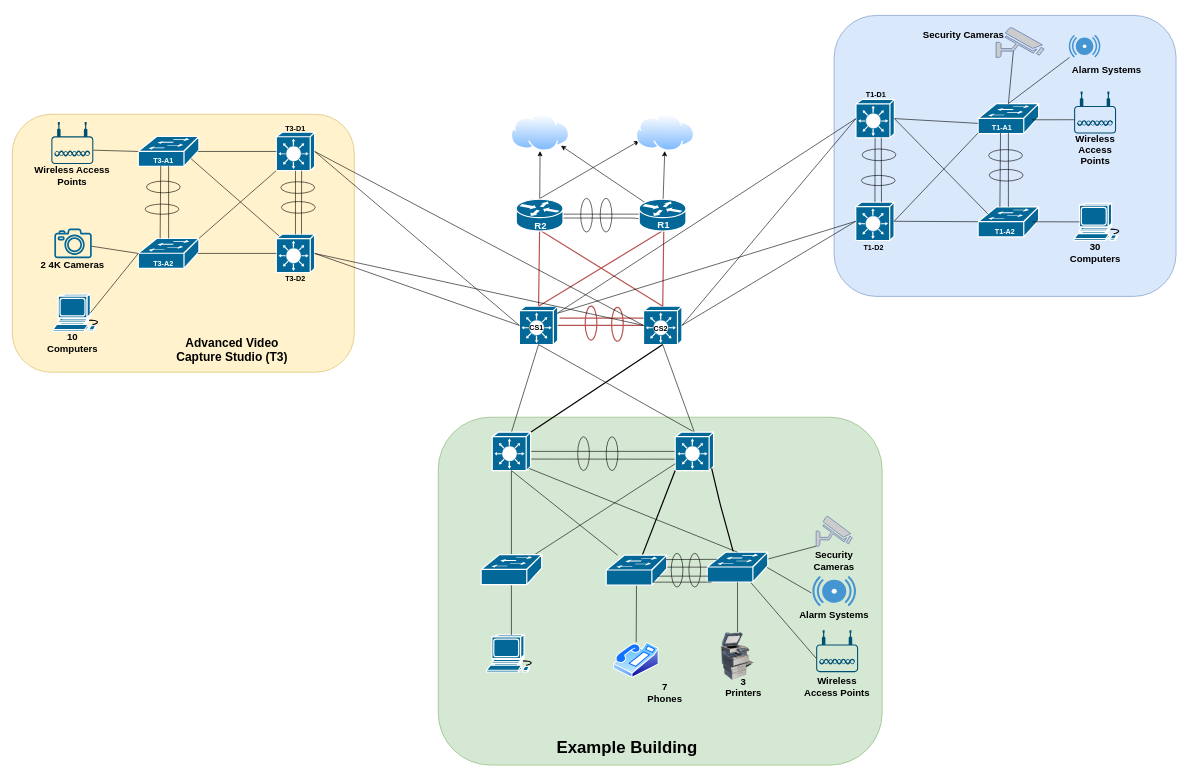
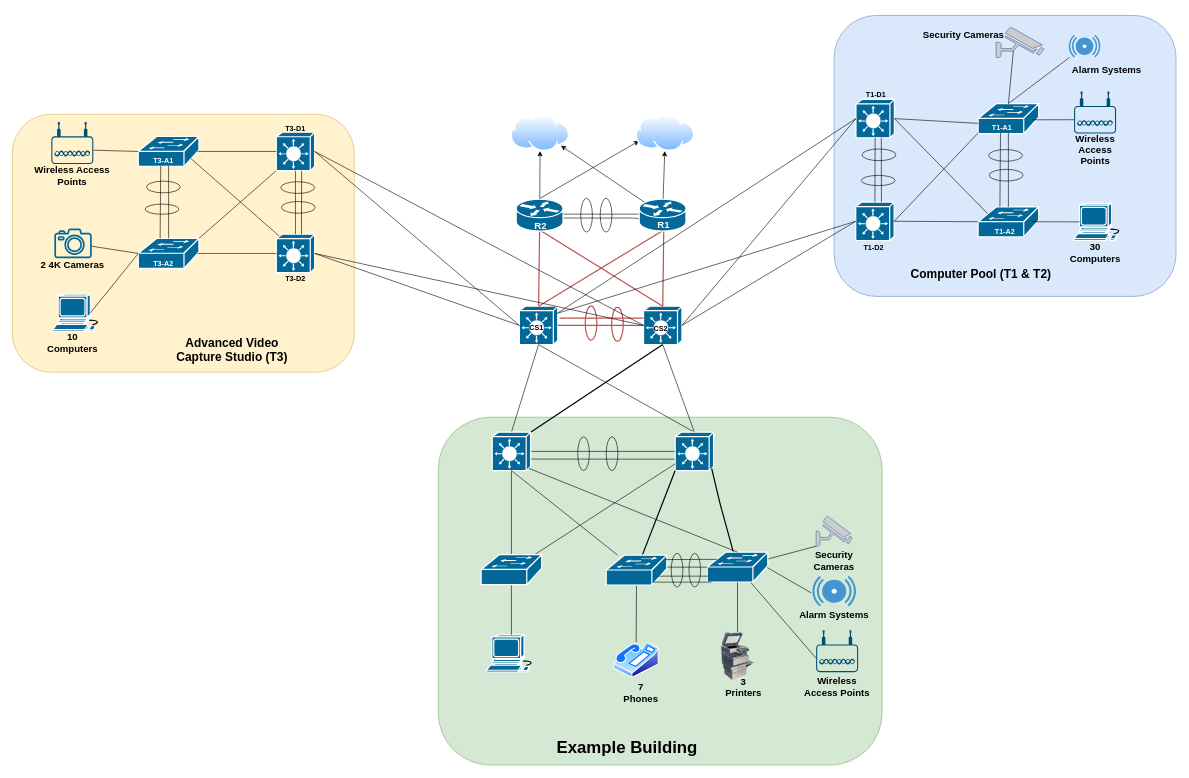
+ <mxCell id="120" value="Computer Pool (T1 &amp;amp; T2)" style="text;html=1;strokeColor=none;fillColor=none;align=center;verticalAlign=middle;whiteSpace=wrap;rounded=0;fontSize=20;fontStyle=1" parent="1" vertex="1"><mxGeometry x="1510" y="418.4" width="250" height="75.2" as="geometry" /></mxCell>
- <mxCell id="14" value="&lt;font color=&quot;#000000&quot; style=&quot;font-size: 16px;&quot;&gt;&lt;b style=&quot;font-size: 16px;&quot;&gt;7 Phones&lt;br style=&quot;font-size: 16px;&quot;&gt;&lt;/b&gt;&lt;/font&gt;" style="text;html=1;strokeColor=none;fillColor=none;align=center;verticalAlign=middle;whiteSpace=wrap;rounded=0;fontSize=16;" parent="1" vertex="1"><mxGeometry x="1077.97" y="1140" width="60" height="30" as="geometry" /></mxCell>
+ <mxCell id="14" value="&lt;font color=&quot;#000000&quot; style=&quot;font-size: 16px;&quot;&gt;&lt;b style=&quot;font-size: 16px;&quot;&gt;7 Phones&lt;br style=&quot;font-size: 16px;&quot;&gt;&lt;/b&gt;&lt;/font&gt;" style="text;html=1;strokeColor=none;fillColor=none;align=center;verticalAlign=middle;whiteSpace=wrap;rounded=0;fontSize=16;" parent="1" vertex="1"><mxGeometry x="1037.97" y="1140" width="60" height="30" as="geometry" /></mxCell>
